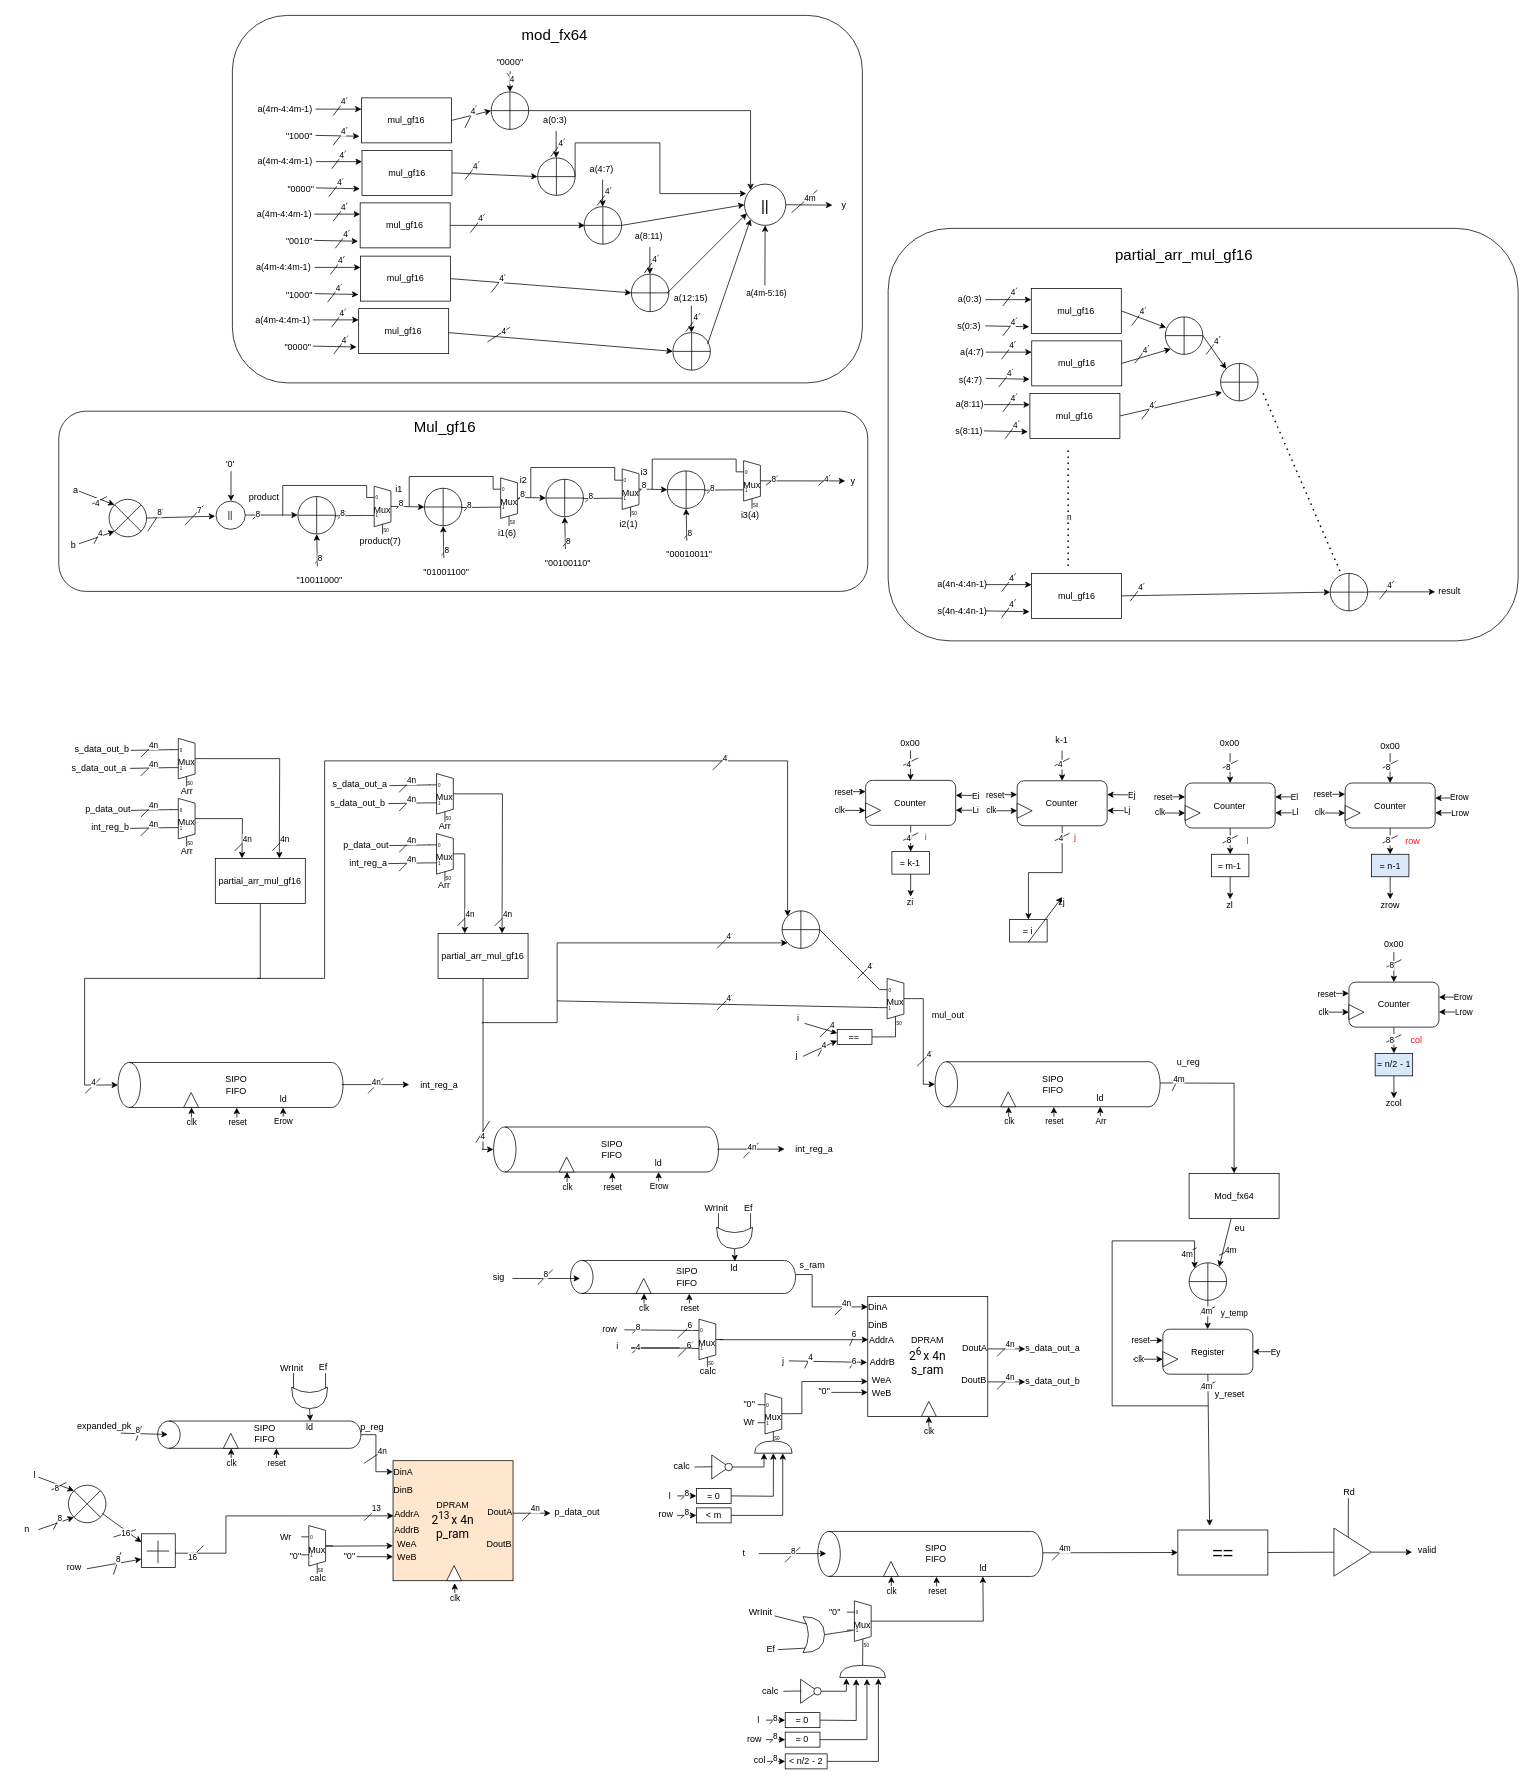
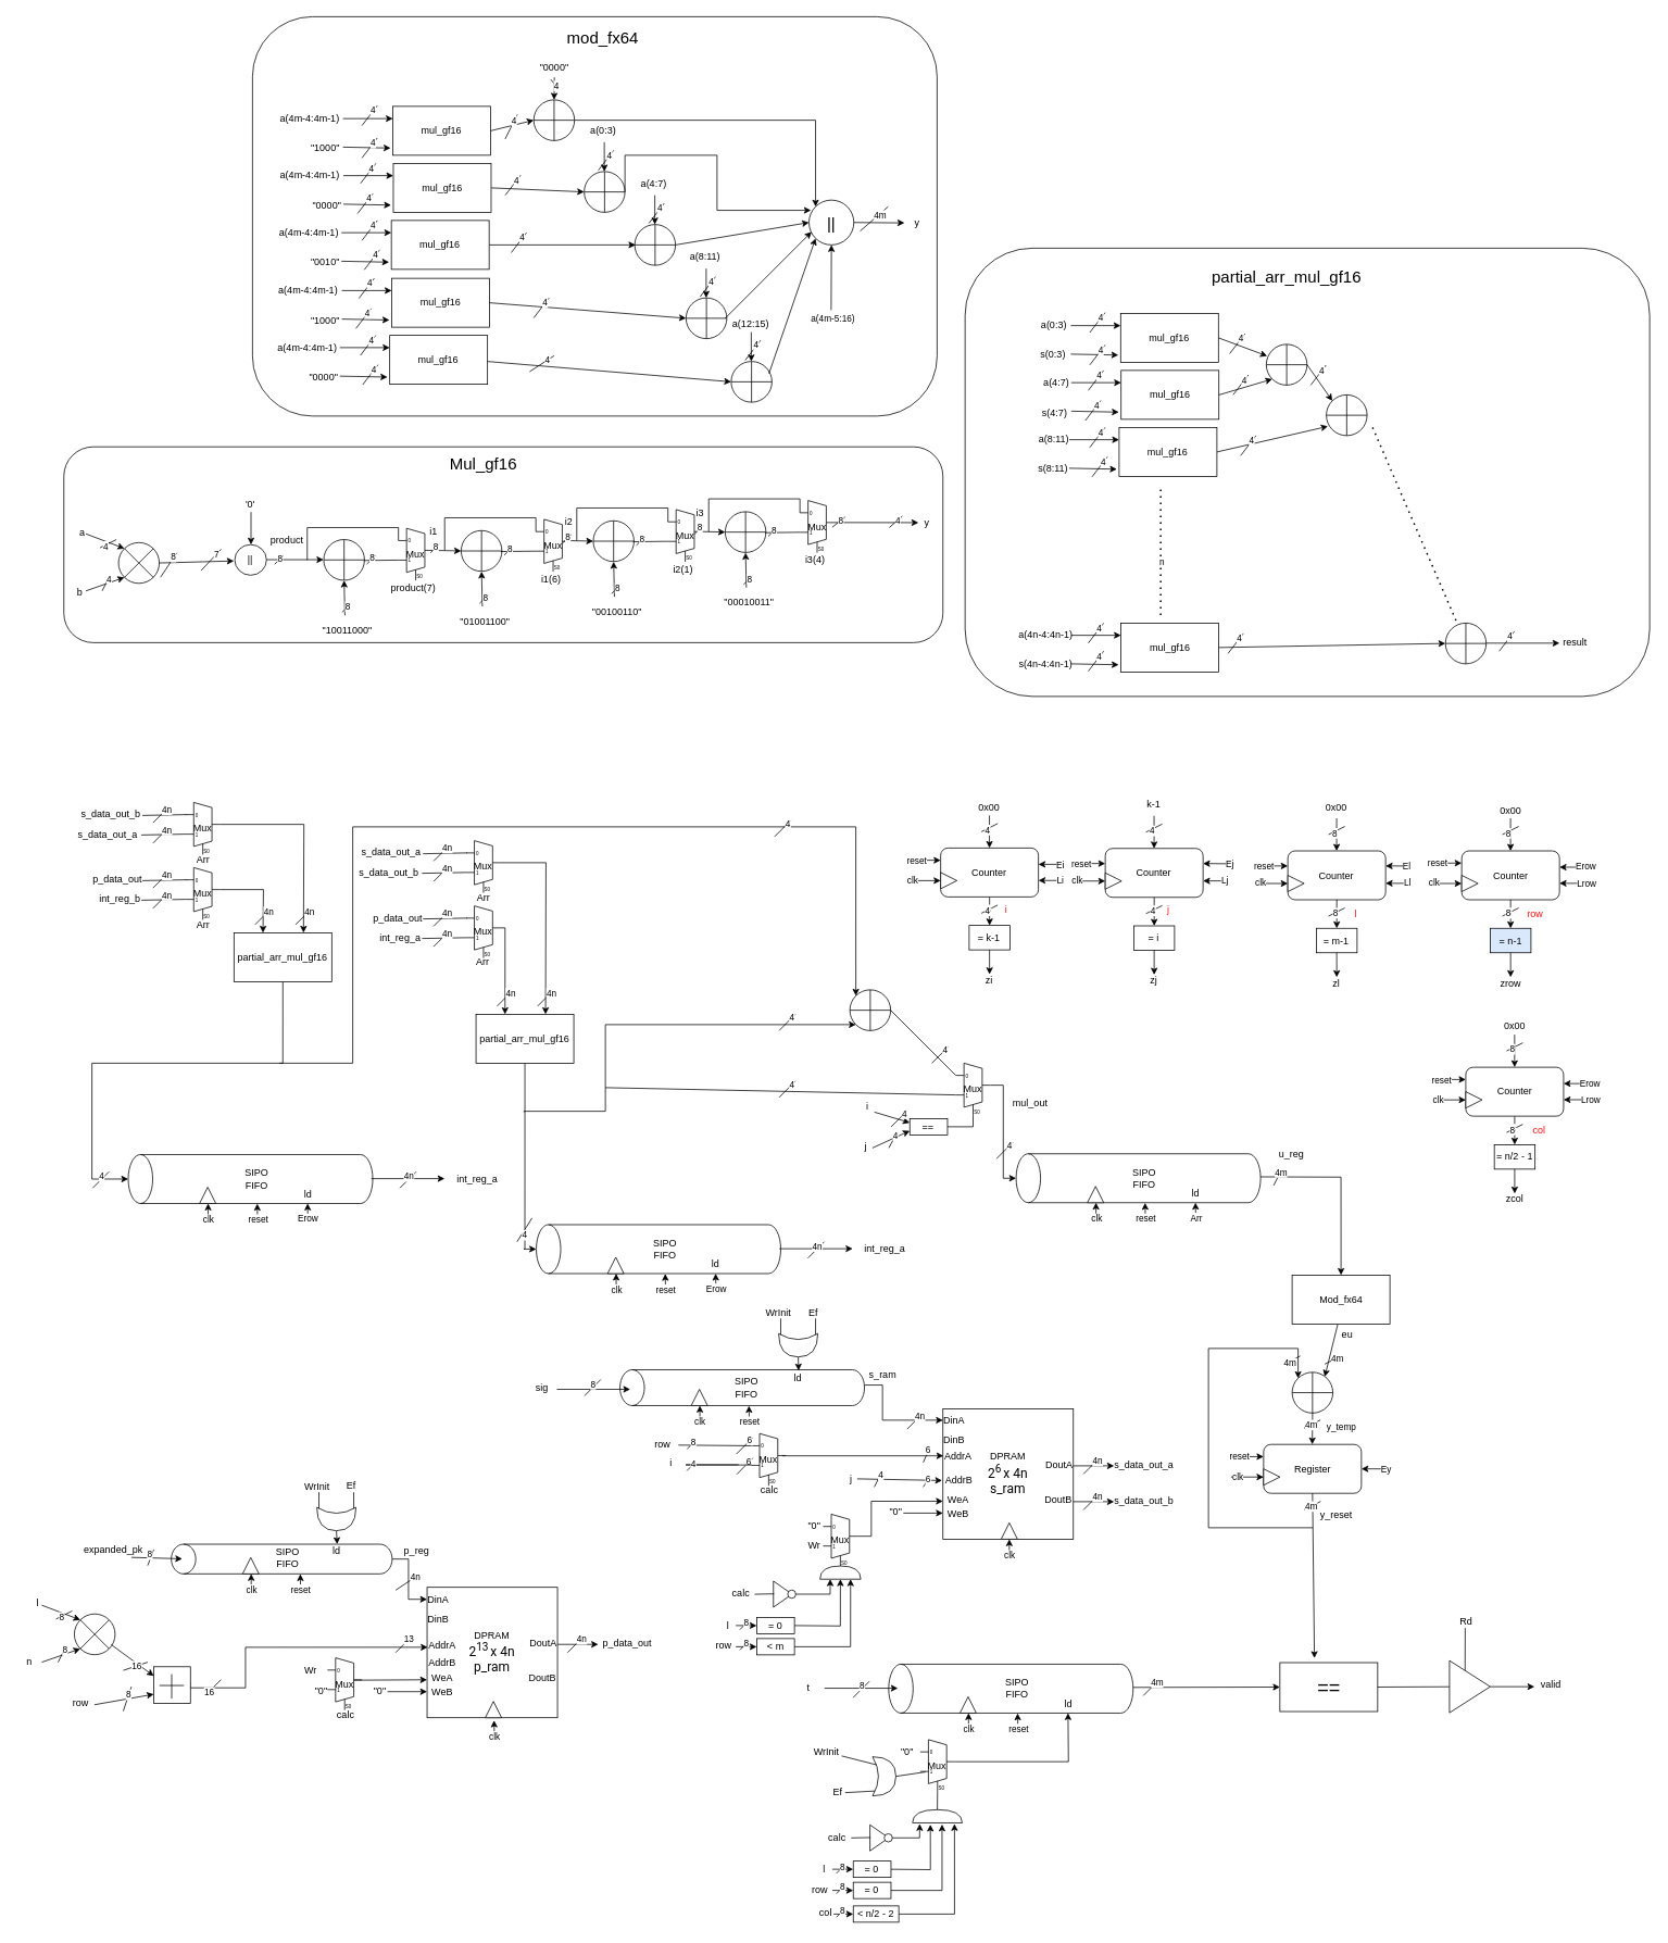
- <mxCell id="43" value="= i" style="rounded=0;whiteSpace=wrap;html=1;" parent="1" vertex="1"><mxGeometry x="1345.36" y="1225.5" width="50" height="30" as="geometry" /></mxCell>
+ <mxCell id="43" value="= i" style="rounded=0;whiteSpace=wrap;html=1;" parent="1" vertex="1"><mxGeometry x="1390.36" y="1135.5" width="50" height="30" as="geometry" /></mxCell>
- <mxCell id="328" value="= n/2 - 1" style="rounded=0;whiteSpace=wrap;html=1;fillColor=#dae8fc;" parent="1" vertex="1"><mxGeometry x="1832.72" y="1404" width="50" height="30" as="geometry" /></mxCell>
+ <mxCell id="328" value="= n/2 - 1" style="rounded=0;whiteSpace=wrap;html=1;" parent="1" vertex="1"><mxGeometry x="1832.72" y="1404" width="50" height="30" as="geometry" /></mxCell>
- <mxCell id="357" value="p_reg" style="text;html=1;align=center;verticalAlign=middle;resizable=0;points=[];autosize=1;strokeColor=none;fillColor=none;" parent="1" vertex="1"><mxGeometry x="470.41" y="1888.36" width="50" height="30" as="geometry" /></mxCell>
+ <mxCell id="357" value="p_reg" style="text;html=1;align=center;verticalAlign=middle;resizable=0;points=[];autosize=1;strokeColor=none;fillColor=none;" parent="1" vertex="1"><mxGeometry x="485.41" y="1888.36" width="50" height="30" as="geometry" /></mxCell>
- <mxCell id="102" value="DPRAM&lt;div&gt;&lt;span style=&quot;font-family: &amp;quot;Google Sans&amp;quot;, Roboto, &amp;quot;Helvetica Neue&amp;quot;, Arial, sans-serif; font-size: 16px;&quot;&gt;2&lt;sup&gt;13&lt;/sup&gt;&lt;/span&gt;&lt;sup style=&quot;font-family: &amp;quot;Google Sans&amp;quot;, Roboto, &amp;quot;Helvetica Neue&amp;quot;, Arial, sans-serif;&quot;&gt;&amp;nbsp;&lt;/sup&gt;&lt;span style=&quot;font-family: &amp;quot;Google Sans&amp;quot;, Roboto, &amp;quot;Helvetica Neue&amp;quot;, Arial, sans-serif; font-size: 16px; background-color: initial;&quot;&gt;x 4n&lt;/span&gt;&lt;br&gt;&lt;/div&gt;&lt;div&gt;&lt;span style=&quot;font-family: &amp;quot;Google Sans&amp;quot;, Roboto, &amp;quot;Helvetica Neue&amp;quot;, Arial, sans-serif; font-size: 16px; background-color: initial;&quot;&gt;p_ram&lt;/span&gt;&lt;/div&gt;" style="whiteSpace=wrap;html=1;aspect=fixed;fillColor=#ffe6cc;" parent="1" vertex="1"><mxGeometry x="523.22" y="1947.11" width="160" height="160" as="geometry" /></mxCell>
+ <mxCell id="102" value="DPRAM&lt;div&gt;&lt;span style=&quot;font-family: &amp;quot;Google Sans&amp;quot;, Roboto, &amp;quot;Helvetica Neue&amp;quot;, Arial, sans-serif; font-size: 16px;&quot;&gt;2&lt;sup&gt;13&lt;/sup&gt;&lt;/span&gt;&lt;sup style=&quot;font-family: &amp;quot;Google Sans&amp;quot;, Roboto, &amp;quot;Helvetica Neue&amp;quot;, Arial, sans-serif;&quot;&gt;&amp;nbsp;&lt;/sup&gt;&lt;span style=&quot;font-family: &amp;quot;Google Sans&amp;quot;, Roboto, &amp;quot;Helvetica Neue&amp;quot;, Arial, sans-serif; font-size: 16px; background-color: initial;&quot;&gt;x 4n&lt;/span&gt;&lt;br&gt;&lt;/div&gt;&lt;div&gt;&lt;span style=&quot;font-family: &amp;quot;Google Sans&amp;quot;, Roboto, &amp;quot;Helvetica Neue&amp;quot;, Arial, sans-serif; font-size: 16px; background-color: initial;&quot;&gt;p_ram&lt;/span&gt;&lt;/div&gt;" style="whiteSpace=wrap;html=1;aspect=fixed;" parent="1" vertex="1"><mxGeometry x="523.22" y="1947.11" width="160" height="160" as="geometry" /></mxCell>
